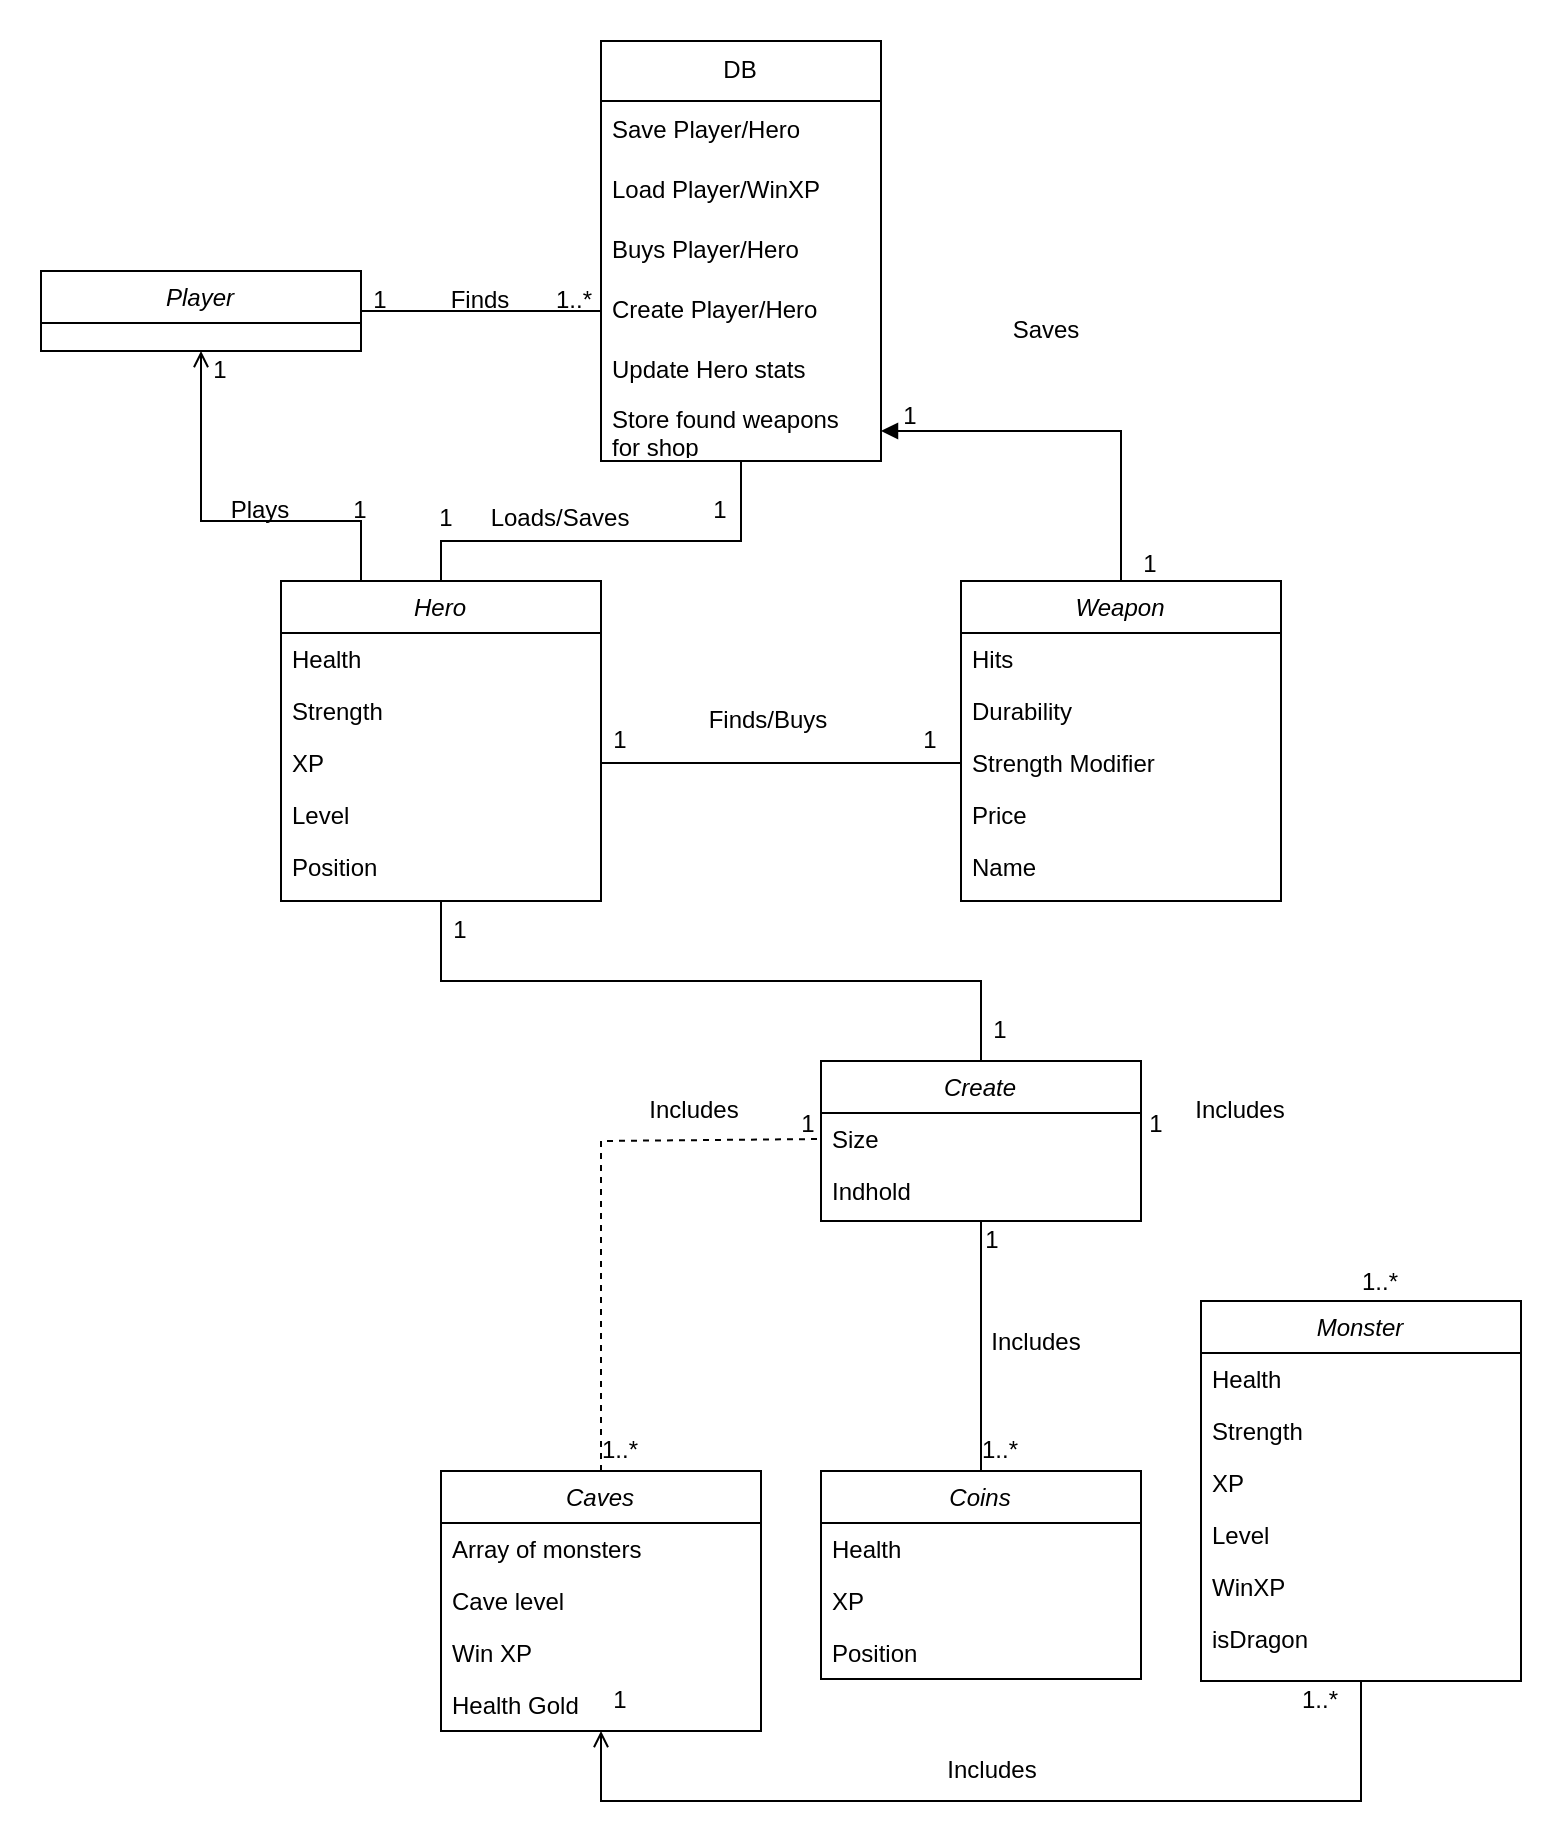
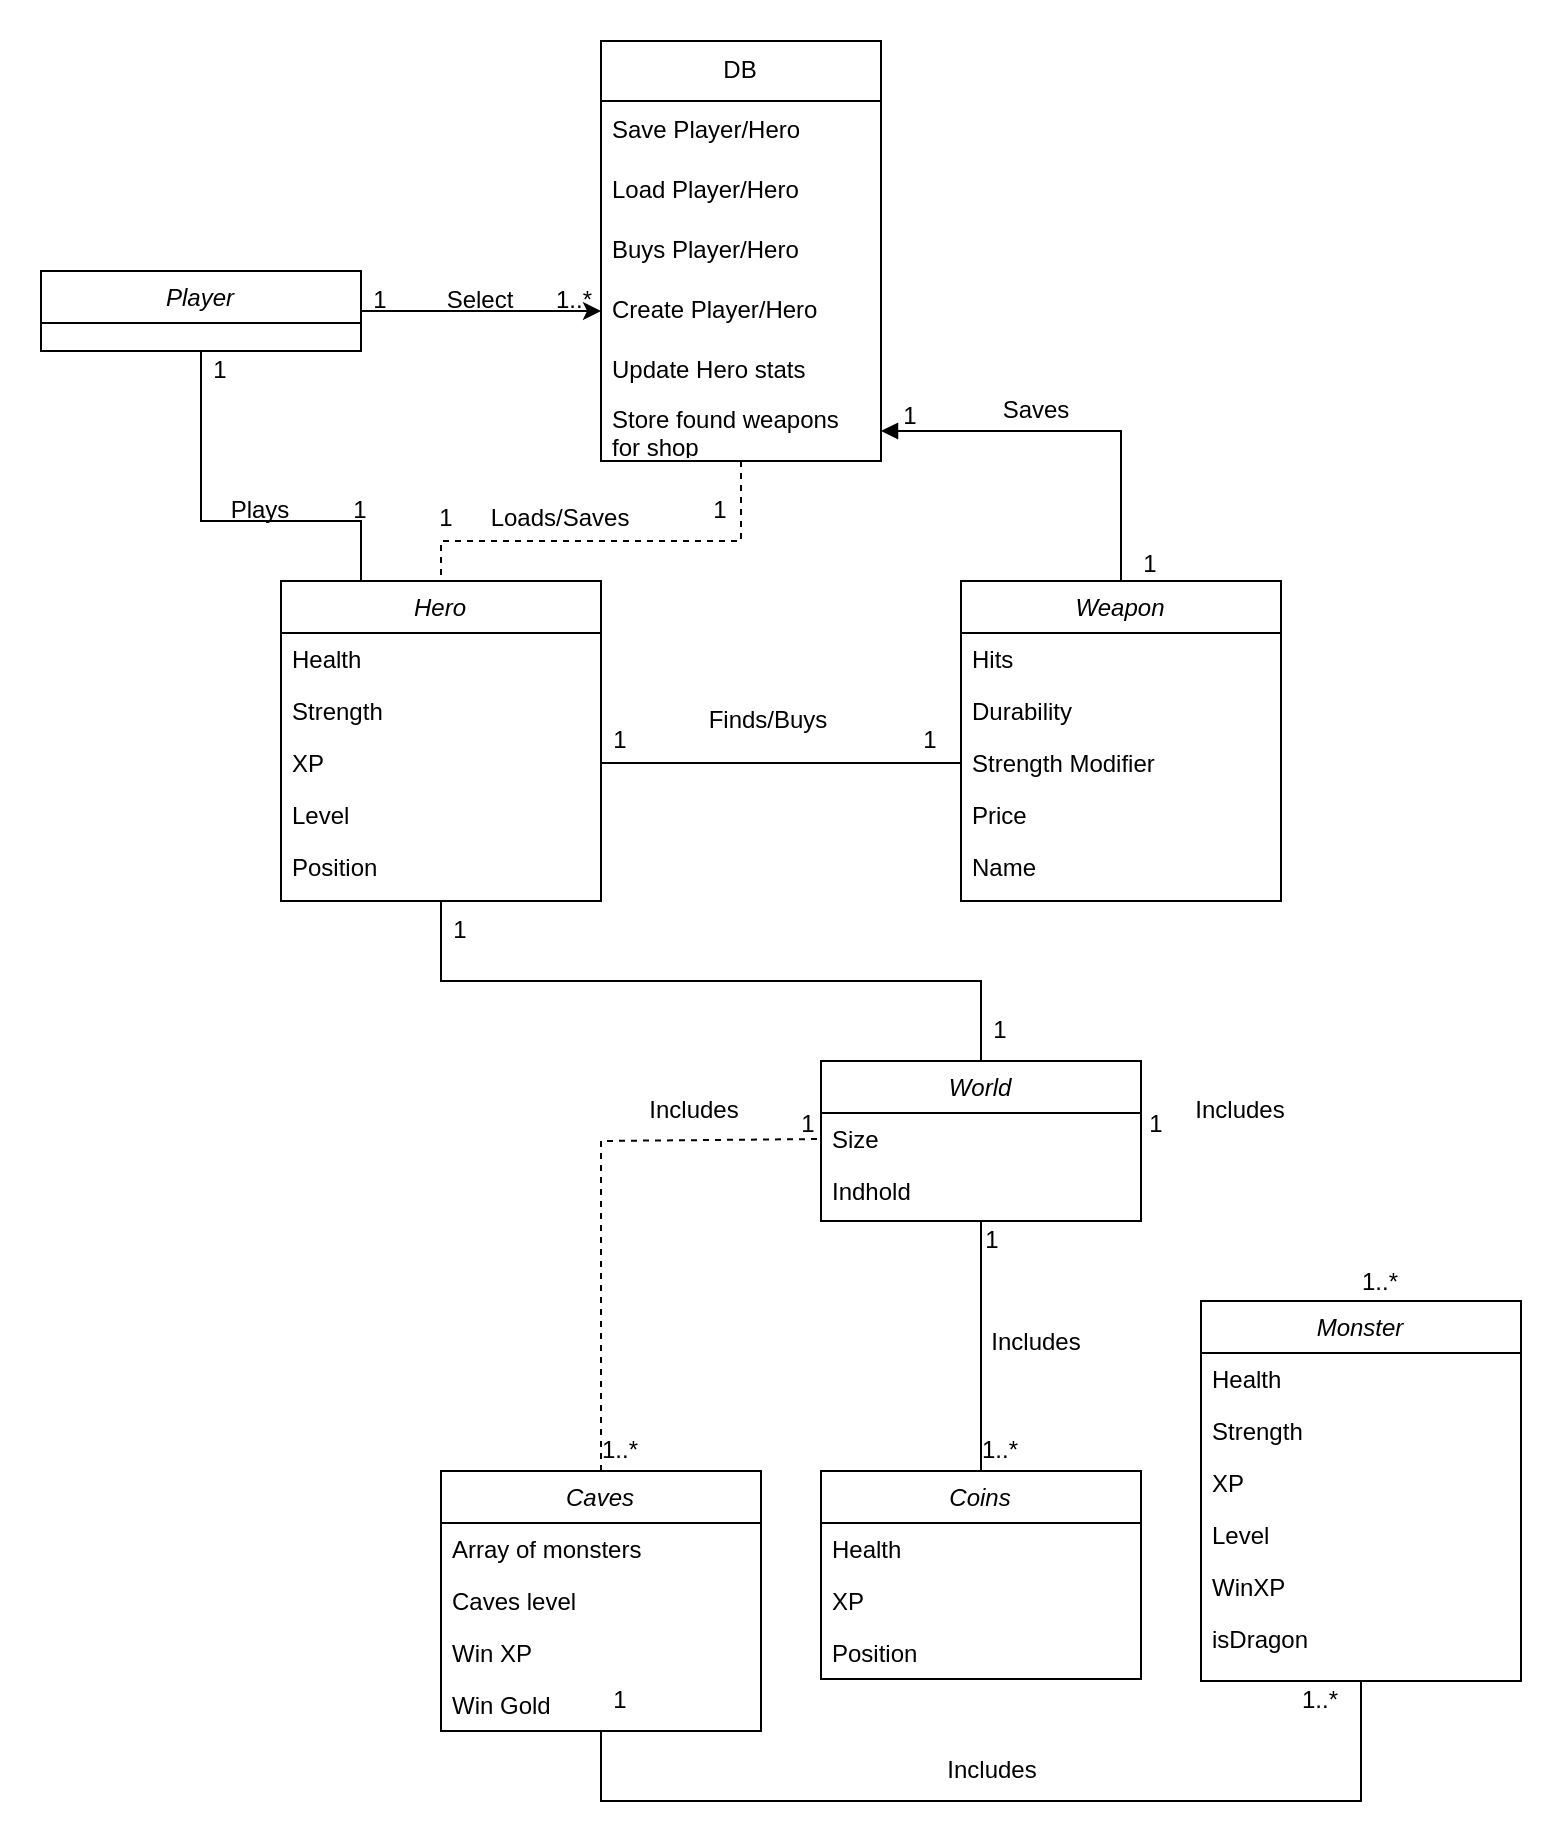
- <mxCell id="20" value="Load Player/WinXP" style="text;strokeColor=none;fillColor=none;align=left;verticalAlign=middle;spacingLeft=4;spacingRight=4;overflow=hidden;points=[[0,0.5],[1,0.5]];portConstraint=eastwest;rotatable=0;whiteSpace=wrap;html=1;" parent="18" vertex="1"><mxGeometry y="60" width="140" height="30" as="geometry" /></mxCell>
+ <mxCell id="20" value="Load Player/Hero" style="text;strokeColor=none;fillColor=none;align=left;verticalAlign=middle;spacingLeft=4;spacingRight=4;overflow=hidden;points=[[0,0.5],[1,0.5]];portConstraint=eastwest;rotatable=0;whiteSpace=wrap;html=1;" parent="18" vertex="1"><mxGeometry y="60" width="140" height="30" as="geometry" /></mxCell>
- <mxCell id="40" value="Finds" style="text;html=1;align=center;verticalAlign=middle;whiteSpace=wrap;rounded=0;" parent="1" vertex="1"><mxGeometry x="210" y="135" width="60" height="30" as="geometry" /></mxCell>
+ <mxCell id="40" value="Select" style="text;html=1;align=center;verticalAlign=middle;whiteSpace=wrap;rounded=0;" parent="1" vertex="1"><mxGeometry x="210" y="135" width="60" height="30" as="geometry" /></mxCell>
- <mxCell id="26" value="" style="endArrow=none;html=1;rounded=0;exitX=1;exitY=0.5;exitDx=0;exitDy=0;entryX=0;entryY=0.5;entryDx=0;entryDy=0;" parent="1" source="25" target="22" edge="1"><mxGeometry width="50" height="50" relative="1" as="geometry"><mxPoint x="380" y="316" as="sourcePoint" /><mxPoint x="280" y="180" as="targetPoint" /></mxGeometry></mxCell>
+ <mxCell id="26" value="" style="endArrow=classic;html=1;rounded=0;exitX=1;exitY=0.5;exitDx=0;exitDy=0;entryX=0;entryY=0.5;entryDx=0;entryDy=0;" parent="1" source="25" target="22" edge="1"><mxGeometry width="50" height="50" relative="1" as="geometry"><mxPoint x="380" y="316" as="sourcePoint" /><mxPoint x="280" y="180" as="targetPoint" /></mxGeometry></mxCell>
- <mxCell id="76" value="Saves" style="text;html=1;align=center;verticalAlign=middle;whiteSpace=wrap;rounded=0;" vertex="1" parent="1"><mxGeometry x="493" y="150" width="60" height="30" as="geometry" /></mxCell>
+ <mxCell id="76" value="Saves" style="text;html=1;align=center;verticalAlign=middle;whiteSpace=wrap;rounded=0;" vertex="1" parent="1"><mxGeometry x="488" y="190" width="60" height="30" as="geometry" /></mxCell>
- <mxCell id="58" value="" style="endArrow=open;html=1;rounded=0;entryX=0.5;entryY=1;entryDx=0;entryDy=0;exitX=0.25;exitY=0;exitDx=0;exitDy=0;" parent="1" source="2" target="25" edge="1"><mxGeometry width="50" height="50" relative="1" as="geometry"><mxPoint x="100" y="280" as="sourcePoint" /><mxPoint x="120" y="220" as="targetPoint" /><Array as="points"><mxPoint x="180" y="260" /><mxPoint x="100" y="260" /></Array></mxGeometry></mxCell>
+ <mxCell id="58" value="" style="endArrow=none;html=1;rounded=0;entryX=0.5;entryY=1;entryDx=0;entryDy=0;exitX=0.25;exitY=0;exitDx=0;exitDy=0;" parent="1" source="2" target="25" edge="1"><mxGeometry width="50" height="50" relative="1" as="geometry"><mxPoint x="100" y="280" as="sourcePoint" /><mxPoint x="120" y="220" as="targetPoint" /><Array as="points"><mxPoint x="180" y="260" /><mxPoint x="100" y="260" /></Array></mxGeometry></mxCell>
- <mxCell id="32" value="" style="endArrow=none;html=1;rounded=0;entryX=0.5;entryY=0;entryDx=0;entryDy=0;exitX=0.5;exitY=1;exitDx=0;exitDy=0;" parent="1" source="18" target="2" edge="1"><mxGeometry width="50" height="50" relative="1" as="geometry"><mxPoint x="400" y="260" as="sourcePoint" /><mxPoint x="590" y="155.01" as="targetPoint" /><Array as="points"><mxPoint x="370" y="270" /><mxPoint x="220" y="270" /></Array></mxGeometry></mxCell>
+ <mxCell id="32" value="" style="endArrow=none;html=1;rounded=0;entryX=0.5;entryY=0;entryDx=0;entryDy=0;exitX=0.5;exitY=1;exitDx=0;exitDy=0;dashed=1;" parent="1" source="18" target="2" edge="1"><mxGeometry width="50" height="50" relative="1" as="geometry"><mxPoint x="400" y="260" as="sourcePoint" /><mxPoint x="590" y="155.01" as="targetPoint" /><Array as="points"><mxPoint x="370" y="270" /><mxPoint x="220" y="270" /></Array></mxGeometry></mxCell>
- <mxCell id="15" value="Create" style="swimlane;fontStyle=2;align=center;verticalAlign=top;childLayout=stackLayout;horizontal=1;startSize=26;horizontalStack=0;resizeParent=1;resizeLast=0;collapsible=1;marginBottom=0;rounded=0;shadow=0;strokeWidth=1;" parent="1" vertex="1"><mxGeometry x="410" y="530" width="160" height="80" as="geometry"><mxRectangle x="540" y="250" width="160" height="26" as="alternateBounds" /></mxGeometry></mxCell>
+ <mxCell id="15" value="World" style="swimlane;fontStyle=2;align=center;verticalAlign=top;childLayout=stackLayout;horizontal=1;startSize=26;horizontalStack=0;resizeParent=1;resizeLast=0;collapsible=1;marginBottom=0;rounded=0;shadow=0;strokeWidth=1;" parent="1" vertex="1"><mxGeometry x="410" y="530" width="160" height="80" as="geometry"><mxRectangle x="540" y="250" width="160" height="26" as="alternateBounds" /></mxGeometry></mxCell>
- <mxCell id="35" value="Cave level" style="text;align=left;verticalAlign=top;spacingLeft=4;spacingRight=4;overflow=hidden;rotatable=0;points=[[0,0.5],[1,0.5]];portConstraint=eastwest;rounded=0;shadow=0;html=0;" parent="33" vertex="1"><mxGeometry y="52" width="160" height="26" as="geometry" /></mxCell>
+ <mxCell id="35" value="Caves level" style="text;align=left;verticalAlign=top;spacingLeft=4;spacingRight=4;overflow=hidden;rotatable=0;points=[[0,0.5],[1,0.5]];portConstraint=eastwest;rounded=0;shadow=0;html=0;" parent="33" vertex="1"><mxGeometry y="52" width="160" height="26" as="geometry" /></mxCell>
- <mxCell id="37" value="Health Gold" style="text;align=left;verticalAlign=top;spacingLeft=4;spacingRight=4;overflow=hidden;rotatable=0;points=[[0,0.5],[1,0.5]];portConstraint=eastwest;rounded=0;shadow=0;html=0;" parent="33" vertex="1"><mxGeometry y="104" width="160" height="26" as="geometry" /></mxCell>
+ <mxCell id="37" value="Win Gold" style="text;align=left;verticalAlign=top;spacingLeft=4;spacingRight=4;overflow=hidden;rotatable=0;points=[[0,0.5],[1,0.5]];portConstraint=eastwest;rounded=0;shadow=0;html=0;" parent="33" vertex="1"><mxGeometry y="104" width="160" height="26" as="geometry" /></mxCell>
- <mxCell id="54" value="" style="endArrow=open;html=1;rounded=0;entryX=0.5;entryY=1;entryDx=0;entryDy=0;exitX=0.5;exitY=1;exitDx=0;exitDy=0;" parent="1" source="8" target="33" edge="1"><mxGeometry width="50" height="50" relative="1" as="geometry"><mxPoint x="330" y="930" as="sourcePoint" /><mxPoint x="290" y="860" as="targetPoint" /><Array as="points"><mxPoint x="680" y="900" /><mxPoint x="300" y="900" /></Array></mxGeometry></mxCell>
+ <mxCell id="54" value="" style="endArrow=none;html=1;rounded=0;entryX=0.5;entryY=1;entryDx=0;entryDy=0;exitX=0.5;exitY=1;exitDx=0;exitDy=0;" parent="1" source="8" target="33" edge="1"><mxGeometry width="50" height="50" relative="1" as="geometry"><mxPoint x="330" y="930" as="sourcePoint" /><mxPoint x="290" y="860" as="targetPoint" /><Array as="points"><mxPoint x="680" y="900" /><mxPoint x="300" y="900" /></Array></mxGeometry></mxCell>
